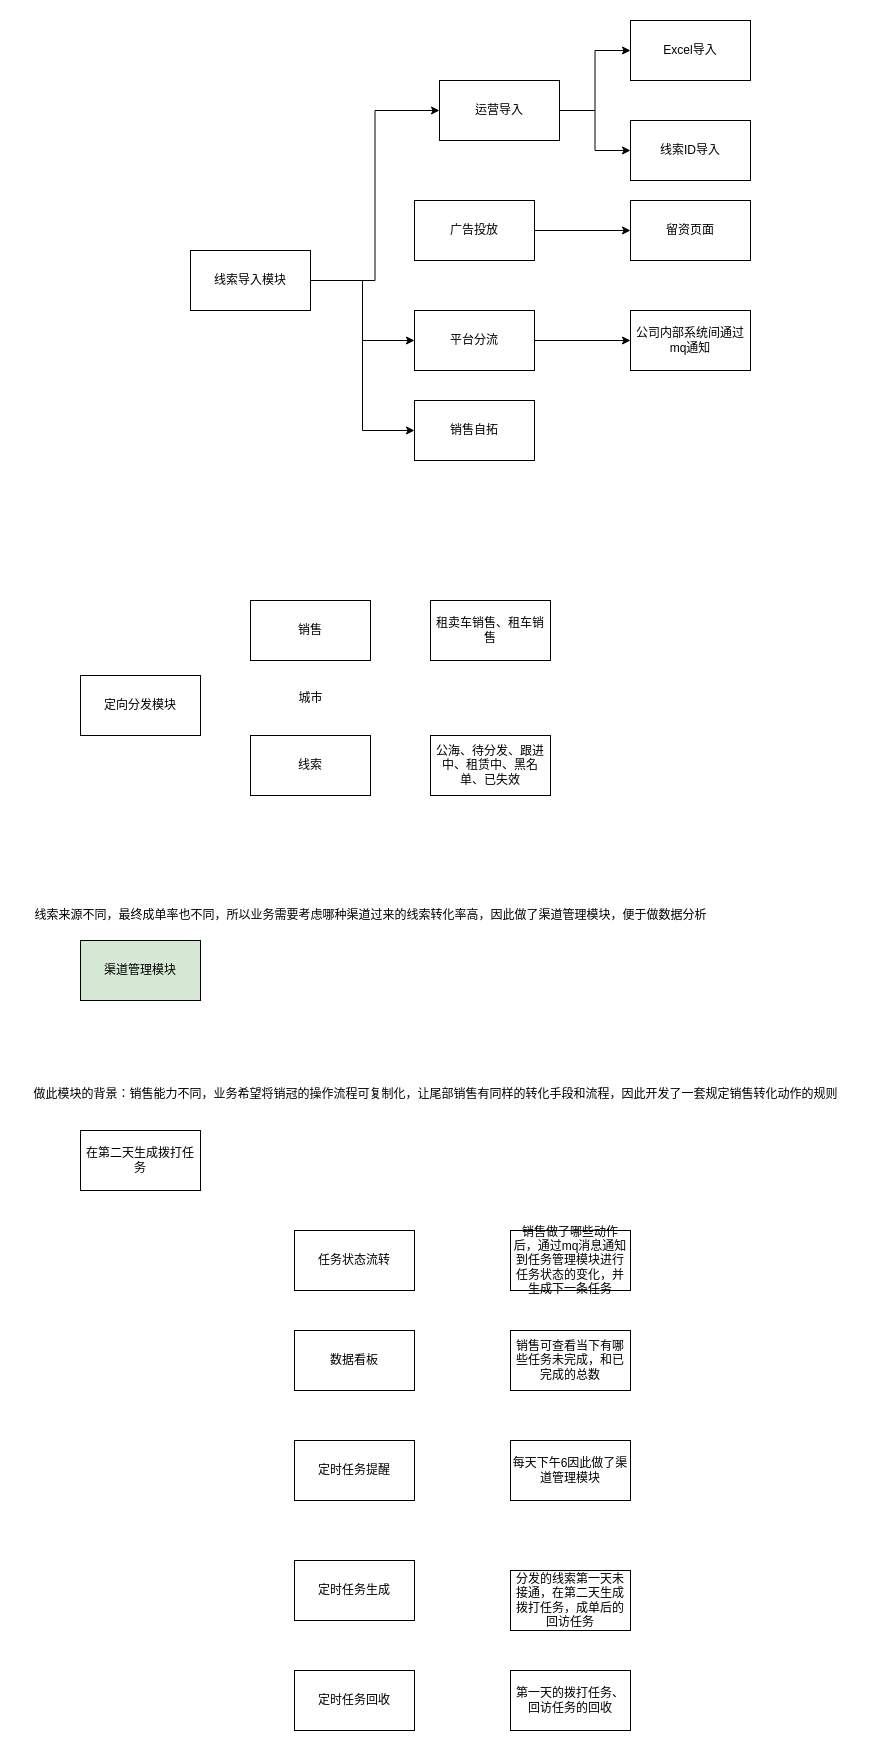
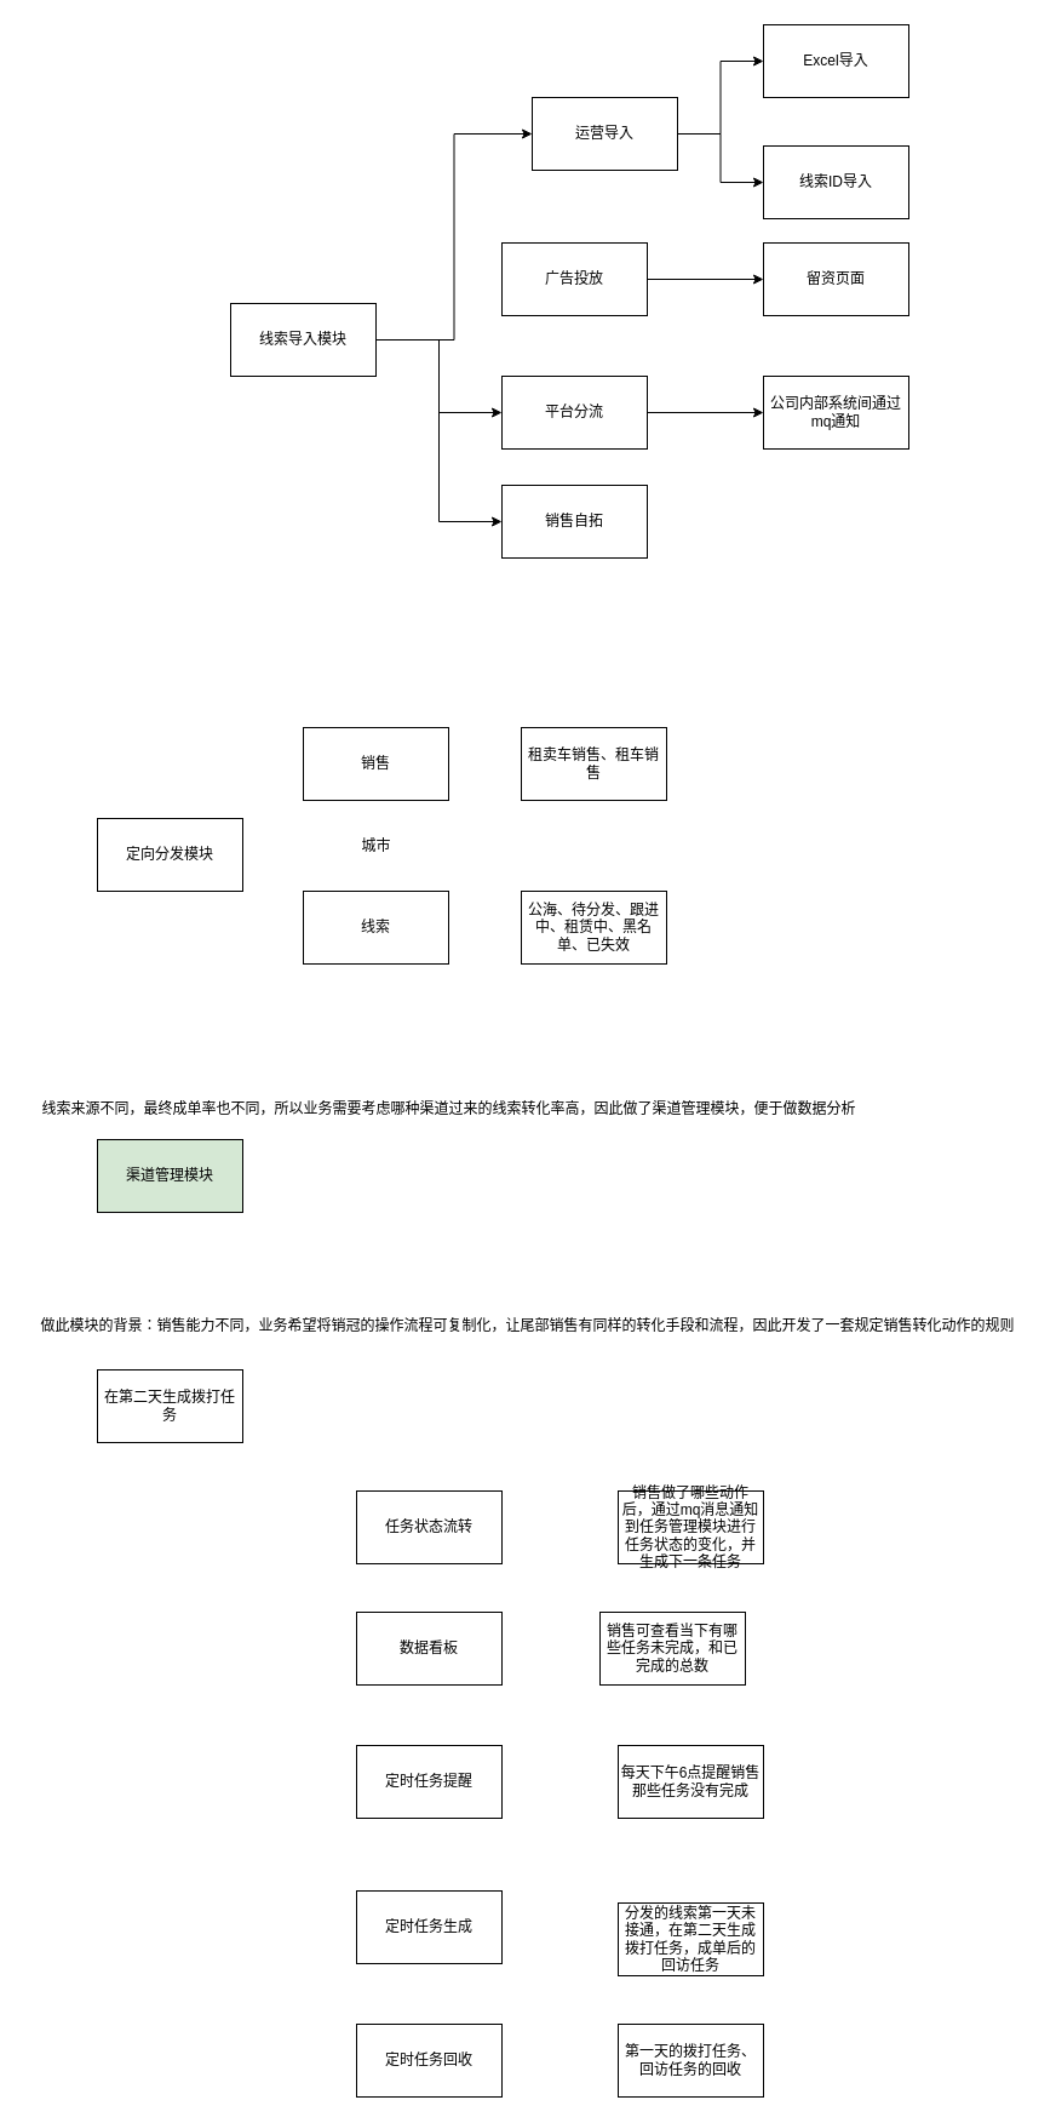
- <mxCell id="34" value="销售可查看当下有哪些任务未完成，和已完成的总数" style="whiteSpace=wrap;html=1;" vertex="1" parent="1"><mxGeometry x="510" y="1330" width="120" height="60" as="geometry" /></mxCell>
+ <mxCell id="34" value="销售可查看当下有哪些任务未完成，和已完成的总数" style="whiteSpace=wrap;html=1;" vertex="1" parent="1"><mxGeometry x="495" y="1330" width="120" height="60" as="geometry" /></mxCell>
- <mxCell id="35" value="每天下午6因此做了渠道管理模块" style="whiteSpace=wrap;html=1;" vertex="1" parent="1"><mxGeometry x="510" y="1440" width="120" height="60" as="geometry" /></mxCell>
+ <mxCell id="35" value="每天下午6点提醒销售那些任务没有完成" style="whiteSpace=wrap;html=1;" vertex="1" parent="1"><mxGeometry x="510" y="1440" width="120" height="60" as="geometry" /></mxCell>
